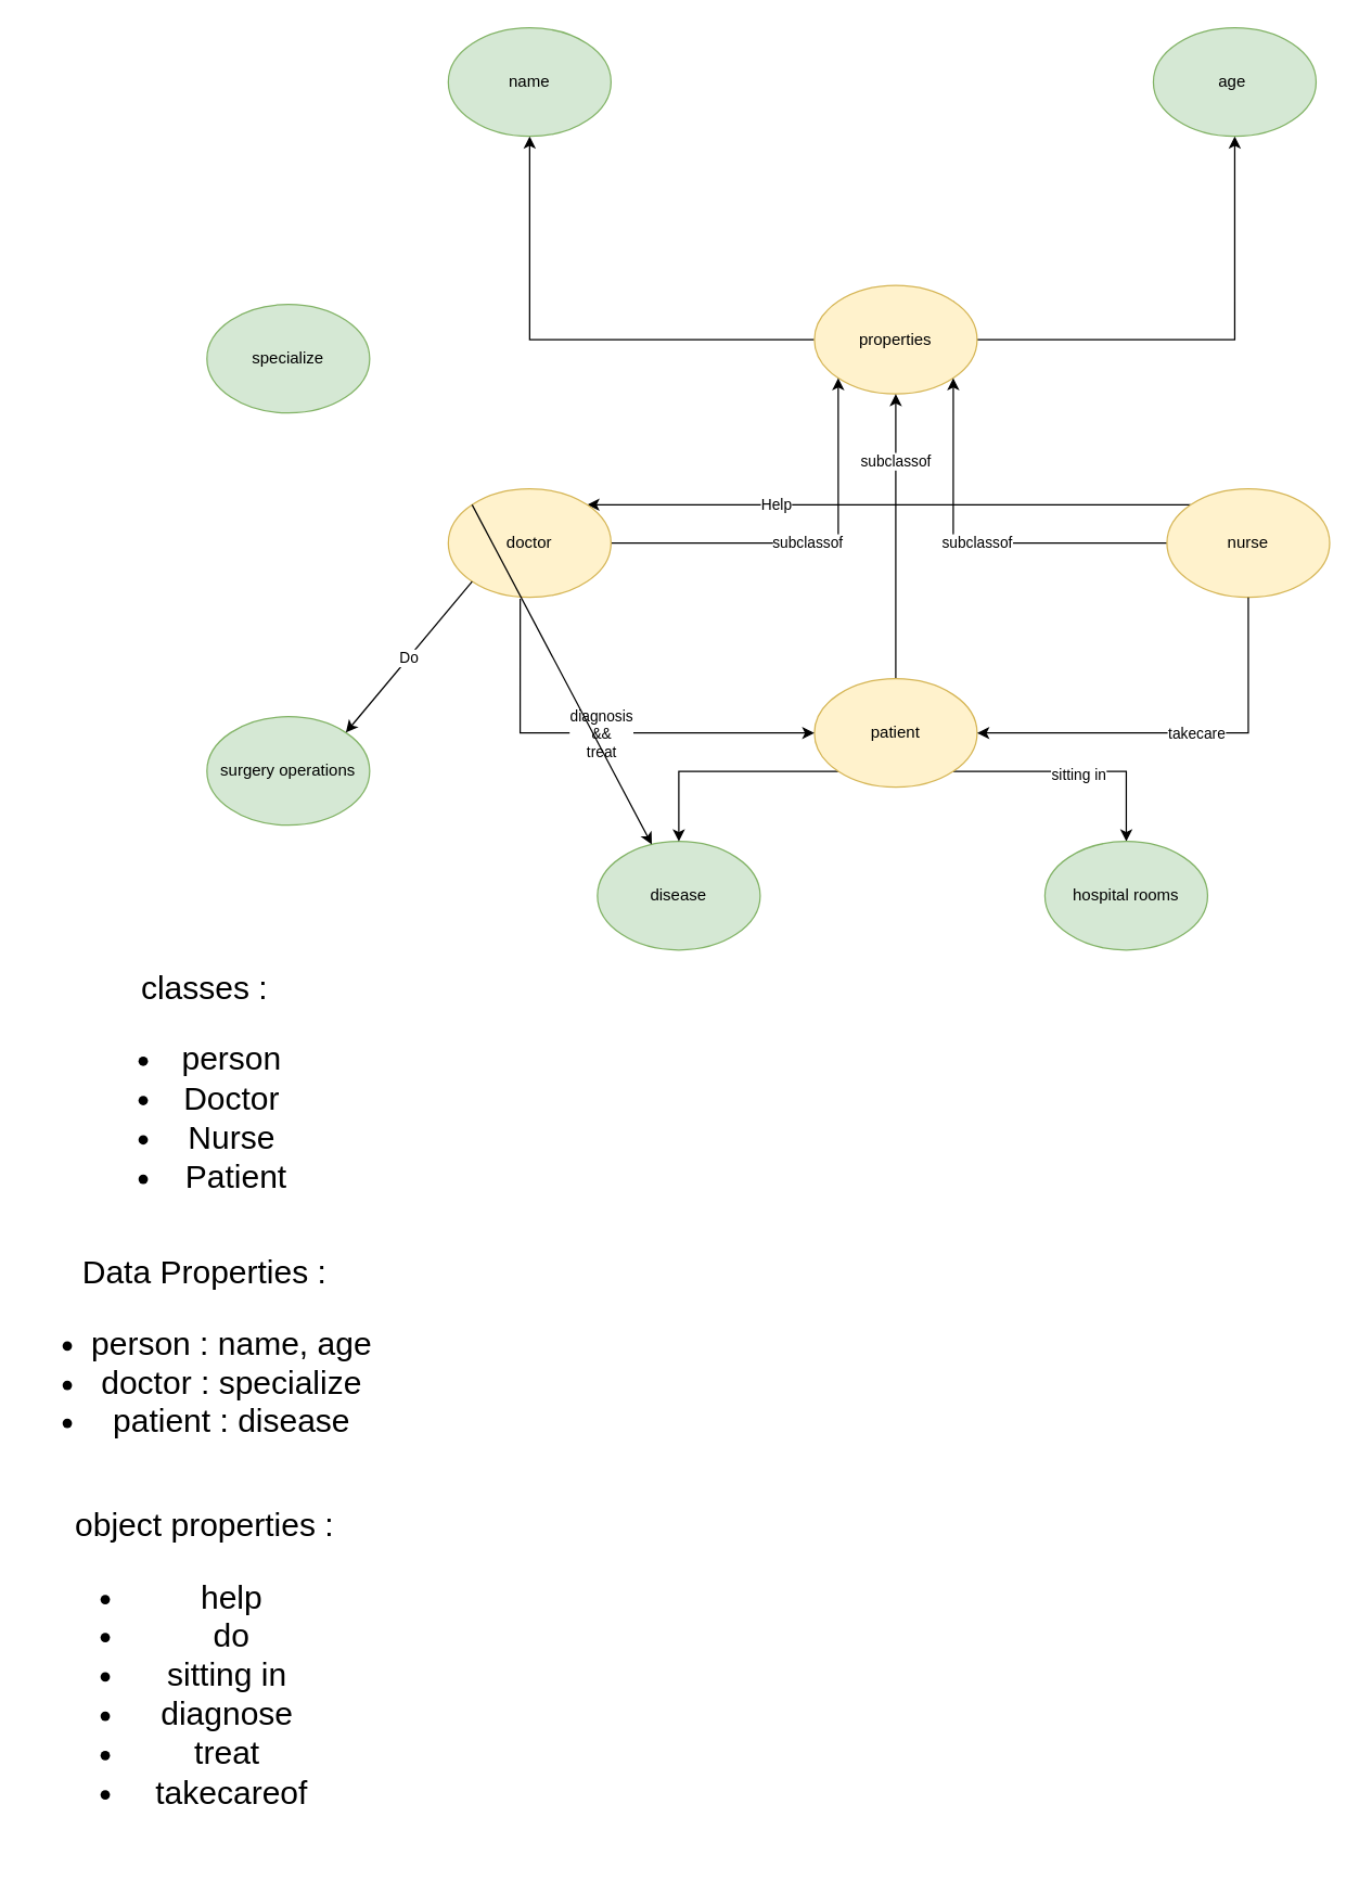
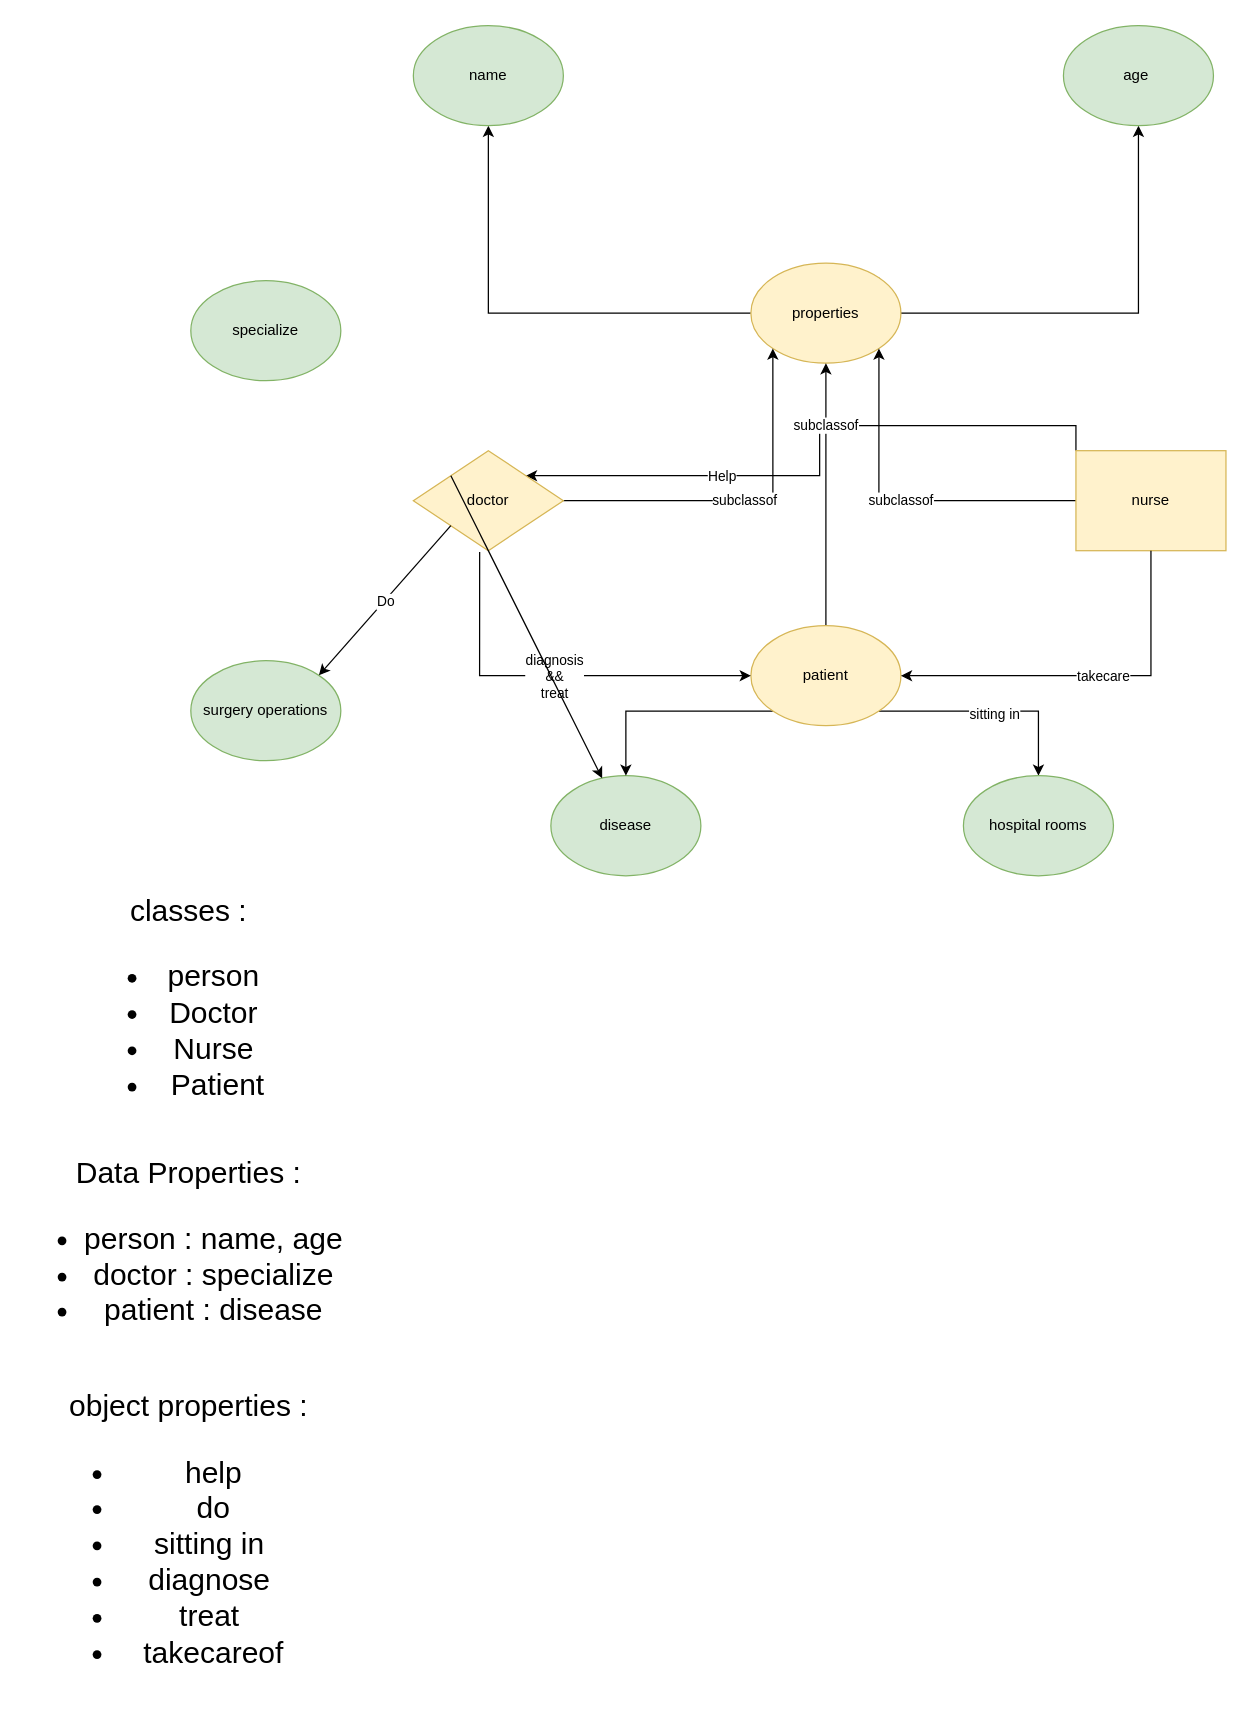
- <mxCell id="11" value="doctor" style="ellipse;whiteSpace=wrap;html=1;fillColor=#fff2cc;strokeColor=#d6b656;" parent="1" vertex="1"><mxGeometry x="330" y="360" width="120" height="80" as="geometry" /></mxCell>
+ <mxCell id="11" value="doctor" style="rhombus;whiteSpace=wrap;html=1;fillColor=#fff2cc;strokeColor=#d6b656;" parent="1" vertex="1"><mxGeometry x="330" y="360" width="120" height="80" as="geometry" /></mxCell>
- <mxCell id="9" value="nurse" style="ellipse;whiteSpace=wrap;html=1;fillColor=#fff2cc;strokeColor=#d6b656;" parent="1" vertex="1"><mxGeometry x="860" y="360" width="120" height="80" as="geometry" /></mxCell>
+ <mxCell id="9" value="nurse" style="whiteSpace=wrap;html=1;fillColor=#fff2cc;strokeColor=#d6b656;rounded=0;" parent="1" vertex="1"><mxGeometry x="860" y="360" width="120" height="80" as="geometry" /></mxCell>
